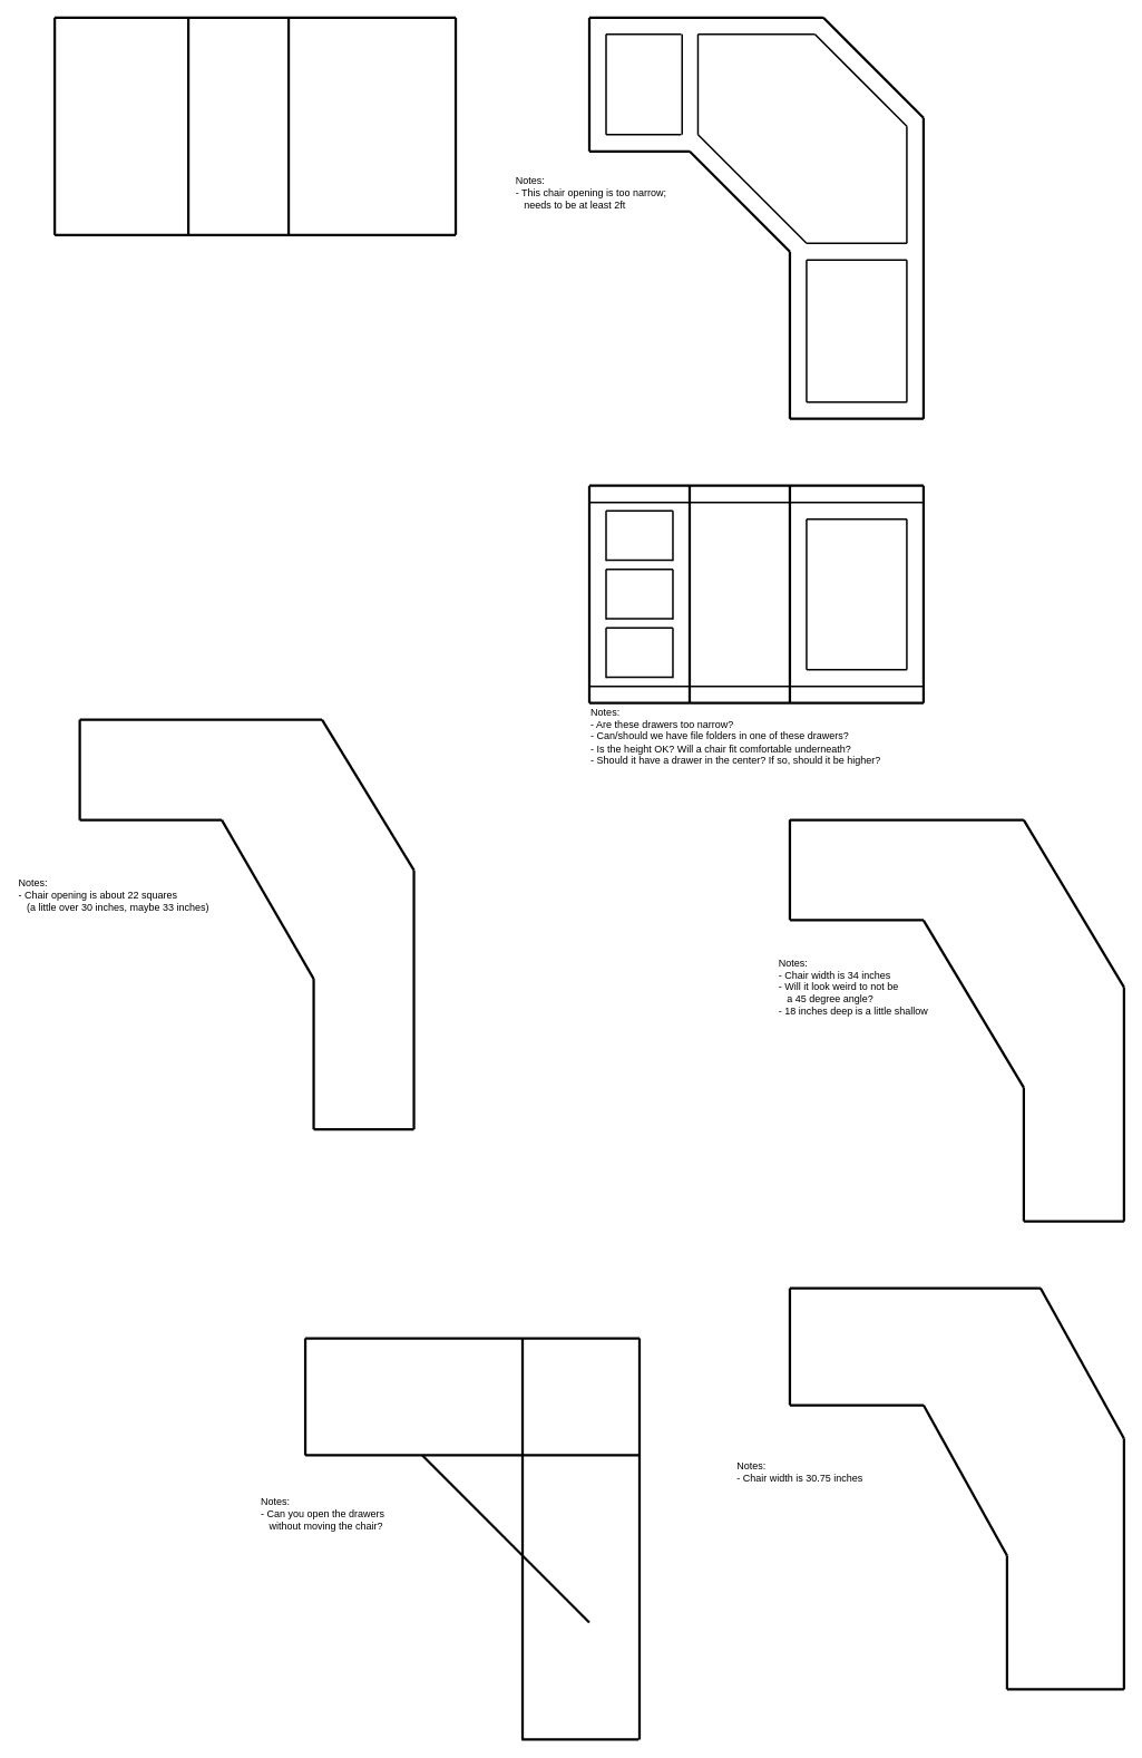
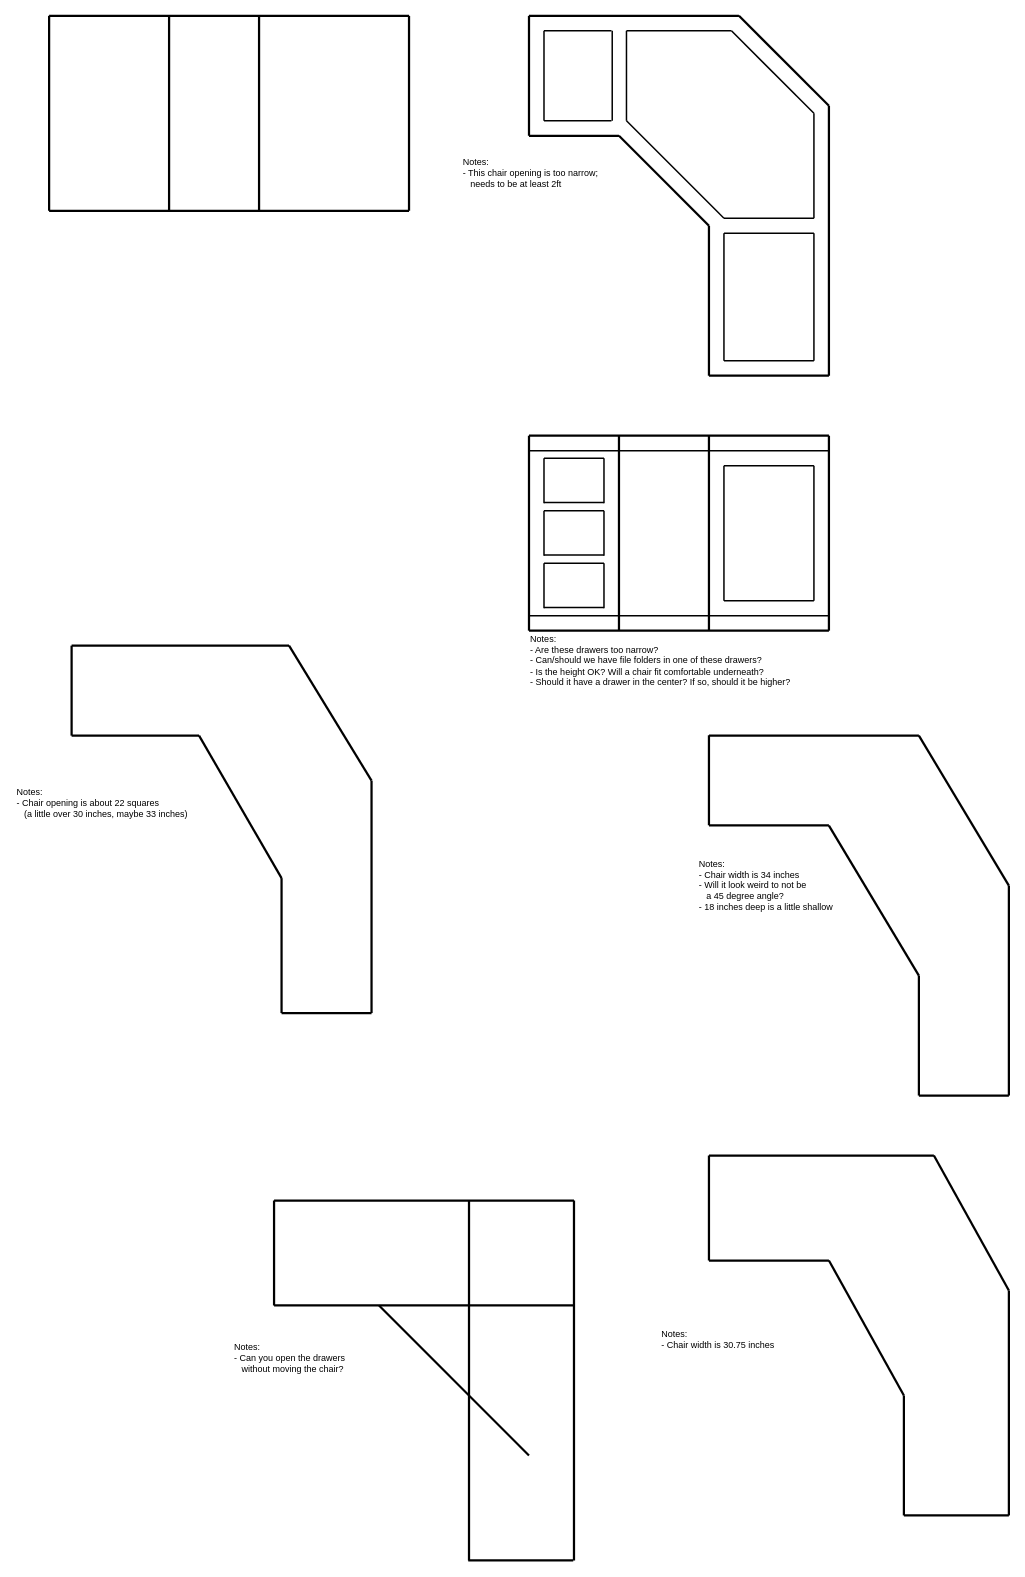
- <mxCell id="82" value="Notes:&lt;br&gt;- Chair width is 30.75 inches" style="text;html=1;align=left;verticalAlign=middle;resizable=0;points=[];autosize=1;strokeColor=none;fillColor=none;" vertex="1" parent="1"><mxGeometry x="880" y="1740" width="170" height="40" as="geometry" /></mxCell>
+ <mxCell id="82" value="Notes:&lt;br&gt;- Chair width is 30.75 inches" style="text;html=1;align=left;verticalAlign=middle;resizable=0;points=[];autosize=1;strokeColor=none;fillColor=none;" vertex="1" parent="1"><mxGeometry x="880" y="1765" width="170" height="40" as="geometry" /></mxCell>
